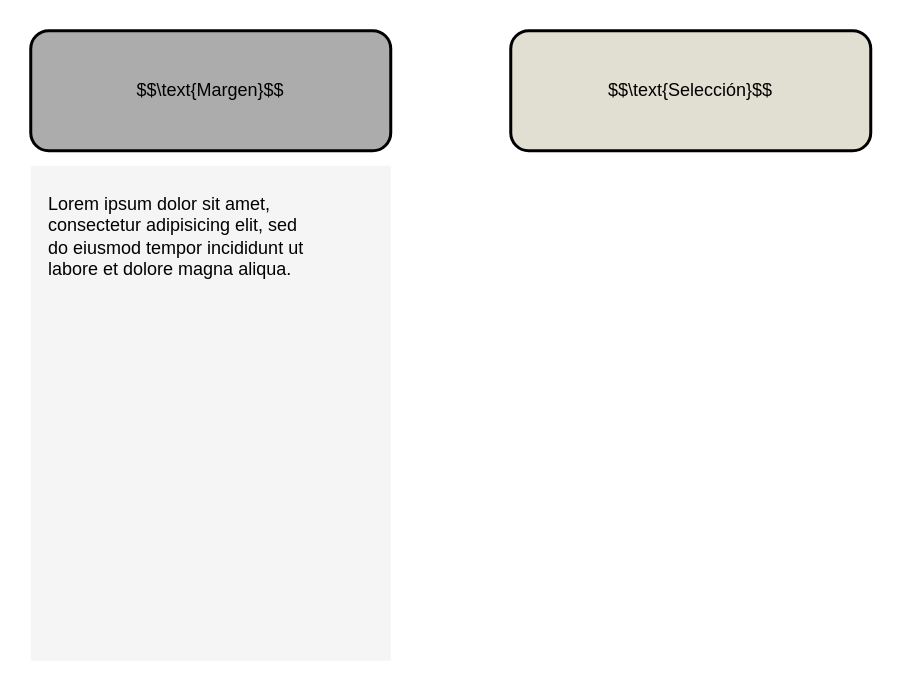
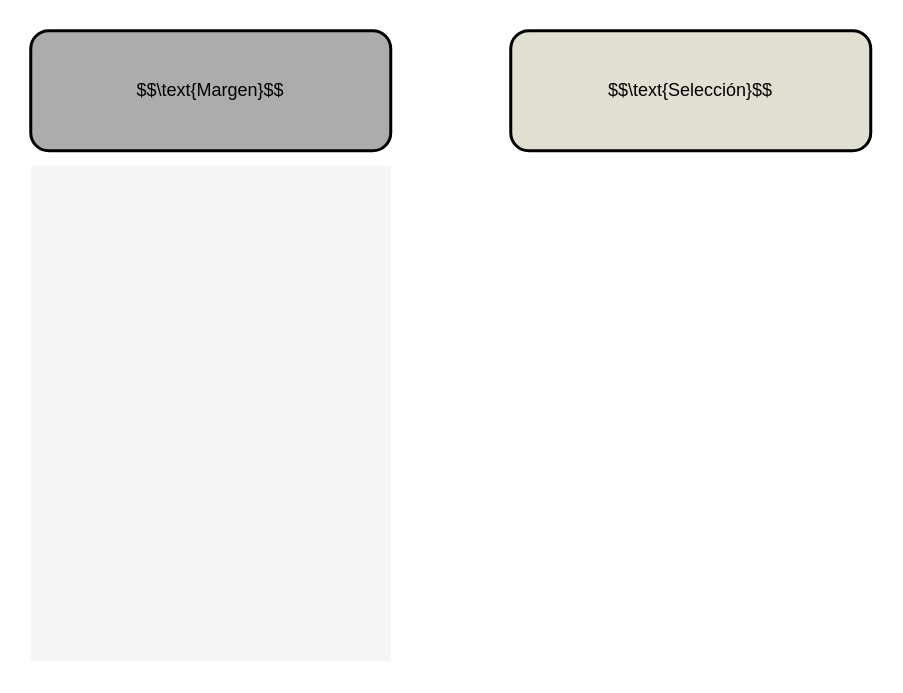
- <mxCell id="5" value="&lt;p&gt;Lorem ipsum dolor sit amet, consectetur adipisicing elit, sed do eiusmod tempor incididunt ut labore et dolore magna aliqua.&lt;/p&gt;" style="text;html=1;whiteSpace=wrap;overflow=hidden;rounded=0;" vertex="1" parent="1"><mxGeometry x="30" y="110" width="180" height="120" as="geometry" /></mxCell>
